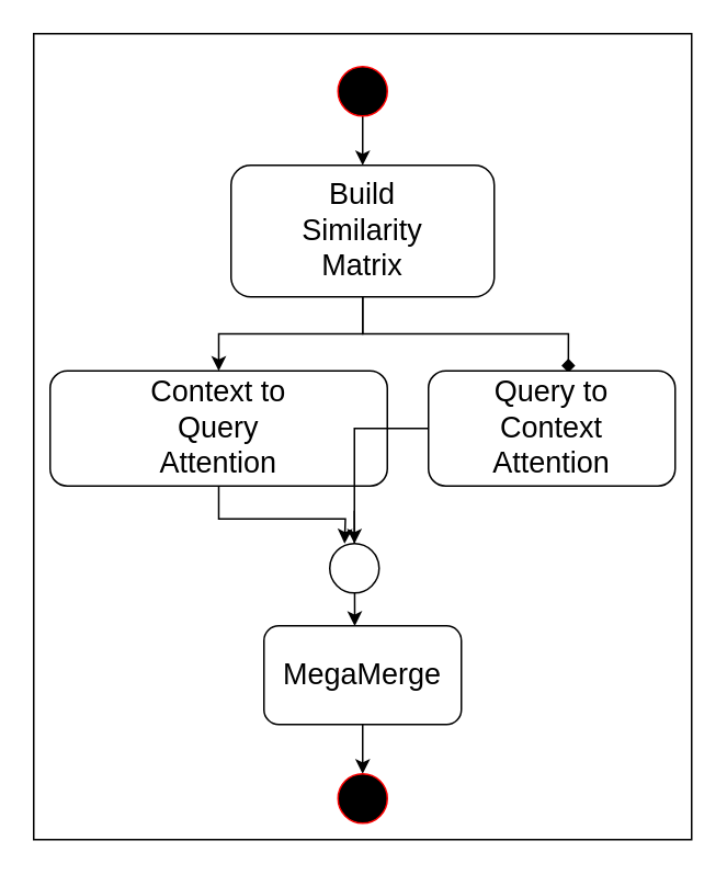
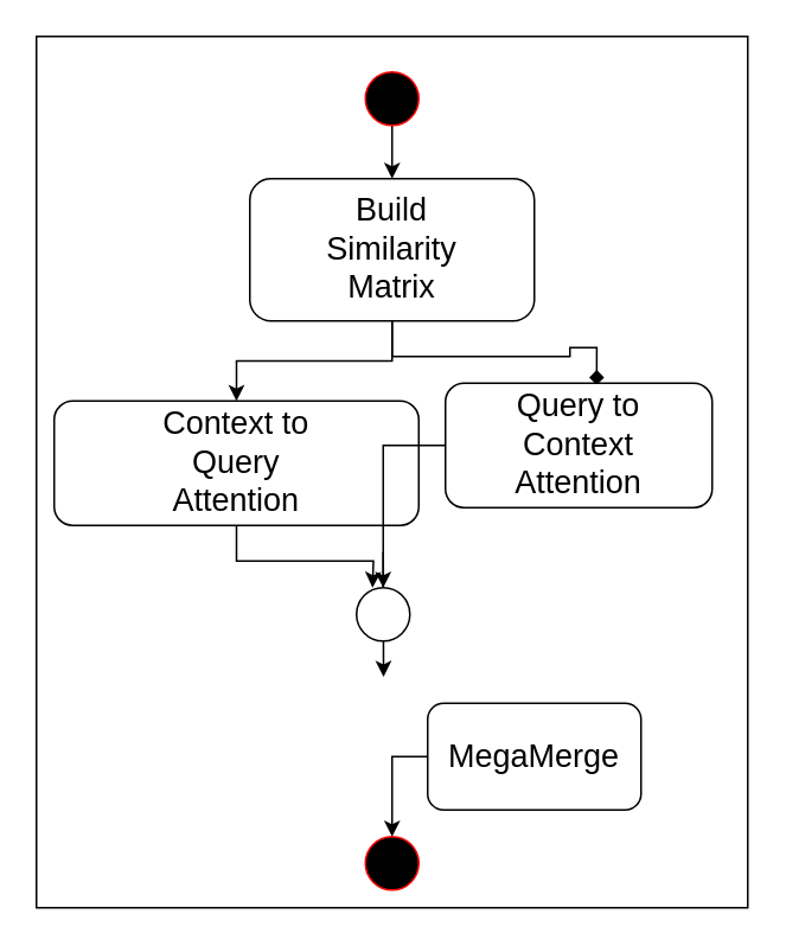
- <mxCell id="11" value="&lt;div&gt;&lt;font style=&quot;font-size: 18px&quot;&gt;Query to&lt;/font&gt;&lt;/div&gt;&lt;div&gt;&lt;font style=&quot;font-size: 18px&quot;&gt;Context&lt;br&gt;&lt;/font&gt;&lt;/div&gt;&lt;div&gt;&lt;font style=&quot;font-size: 18px&quot;&gt;Attention&lt;/font&gt;&lt;br&gt;&lt;/div&gt;" style="rounded=1;whiteSpace=wrap;html=1;strokeColor=#000000;fillColor=#FFFFFF;" vertex="1" parent="1"><mxGeometry x="260" y="225" width="150" height="70" as="geometry" /></mxCell>
+ <mxCell id="11" value="&lt;div&gt;&lt;font style=&quot;font-size: 18px&quot;&gt;Query to&lt;/font&gt;&lt;/div&gt;&lt;div&gt;&lt;font style=&quot;font-size: 18px&quot;&gt;Context&lt;br&gt;&lt;/font&gt;&lt;/div&gt;&lt;div&gt;&lt;font style=&quot;font-size: 18px&quot;&gt;Attention&lt;/font&gt;&lt;br&gt;&lt;/div&gt;" style="rounded=1;whiteSpace=wrap;html=1;strokeColor=#000000;fillColor=#FFFFFF;" vertex="1" parent="1"><mxGeometry x="250" y="215" width="150" height="70" as="geometry" /></mxCell>
- <mxCell id="15" value="&lt;font style=&quot;font-size: 18px&quot;&gt;MegaMerge&lt;/font&gt;" style="rounded=1;whiteSpace=wrap;html=1;strokeColor=#000000;fillColor=#FFFFFF;" vertex="1" parent="1"><mxGeometry x="160" y="380" width="120" height="60" as="geometry" /></mxCell>
+ <mxCell id="15" value="&lt;font style=&quot;font-size: 18px&quot;&gt;MegaMerge&lt;/font&gt;" style="rounded=1;whiteSpace=wrap;html=1;strokeColor=#000000;fillColor=#FFFFFF;" vertex="1" parent="1"><mxGeometry x="240" y="395" width="120" height="60" as="geometry" /></mxCell>
